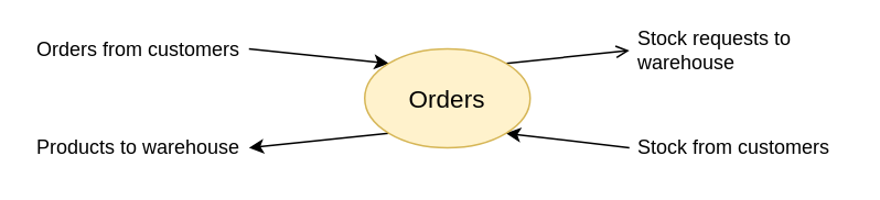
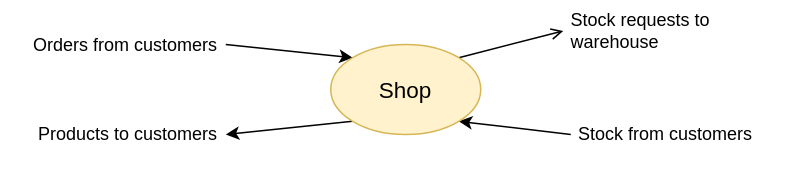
- <mxCell id="7" value="&amp;nbsp;Stock requests to&amp;nbsp; &amp;nbsp;warehouse" style="text;html=1;strokeColor=none;fillColor=none;align=left;verticalAlign=middle;whiteSpace=wrap;rounded=0;" vertex="1" parent="1"><mxGeometry x="380" y="20" width="130" height="20" as="geometry" /></mxCell>
+ <mxCell id="7" value="&amp;nbsp;Stock requests to&amp;nbsp; &amp;nbsp;warehouse" style="text;html=1;strokeColor=none;fillColor=none;align=left;verticalAlign=middle;whiteSpace=wrap;rounded=0;" vertex="1" parent="1"><mxGeometry x="375" y="10" width="130" height="20" as="geometry" /></mxCell>
- <mxCell id="6" value="&lt;font style=&quot;font-size: 15px&quot;&gt;Orders&lt;/font&gt;" style="ellipse;whiteSpace=wrap;html=1;fontSize=15;fillColor=#fff2cc;strokeColor=#d6b656;" vertex="1" parent="1"><mxGeometry x="220" y="29" width="100" height="60" as="geometry" /></mxCell>
+ <mxCell id="6" value="&lt;font style=&quot;font-size: 15px&quot;&gt;Shop&lt;/font&gt;" style="ellipse;whiteSpace=wrap;html=1;fontSize=15;fillColor=#fff2cc;strokeColor=#d6b656;" vertex="1" parent="1"><mxGeometry x="220" y="29" width="100" height="60" as="geometry" /></mxCell>
- <mxCell id="10" value="Products to warehouse&amp;nbsp;" style="text;html=1;strokeColor=none;fillColor=none;align=right;verticalAlign=middle;whiteSpace=wrap;rounded=0;" vertex="1" parent="1"><mxGeometry x="20" y="79" width="130" height="20" as="geometry" /></mxCell>
+ <mxCell id="10" value="Products to customers&amp;nbsp;" style="text;html=1;strokeColor=none;fillColor=none;align=right;verticalAlign=middle;whiteSpace=wrap;rounded=0;" vertex="1" parent="1"><mxGeometry x="20" y="79" width="130" height="20" as="geometry" /></mxCell>
